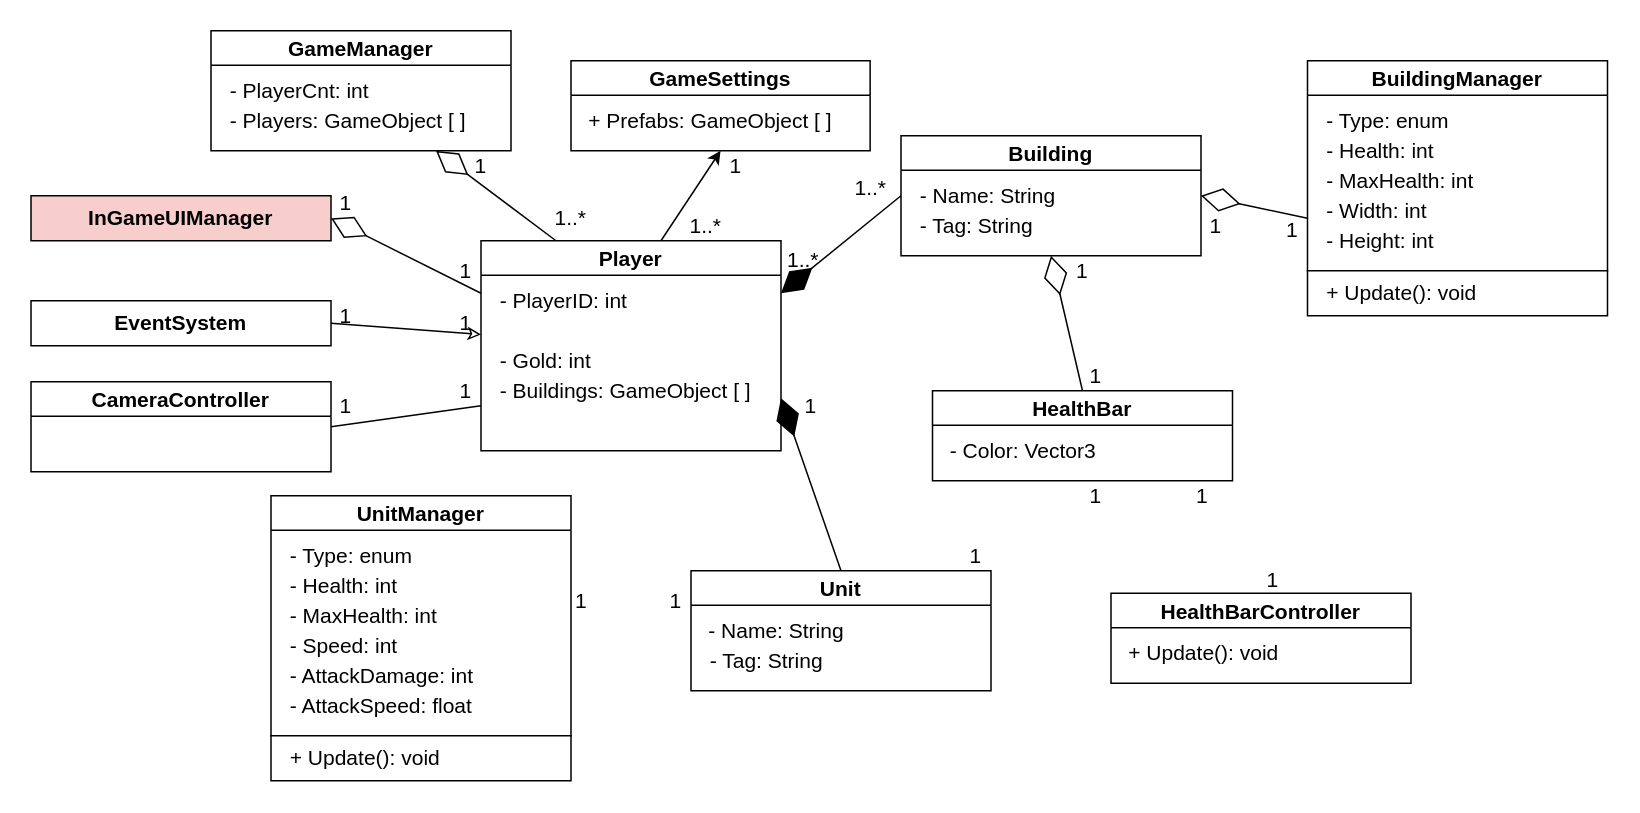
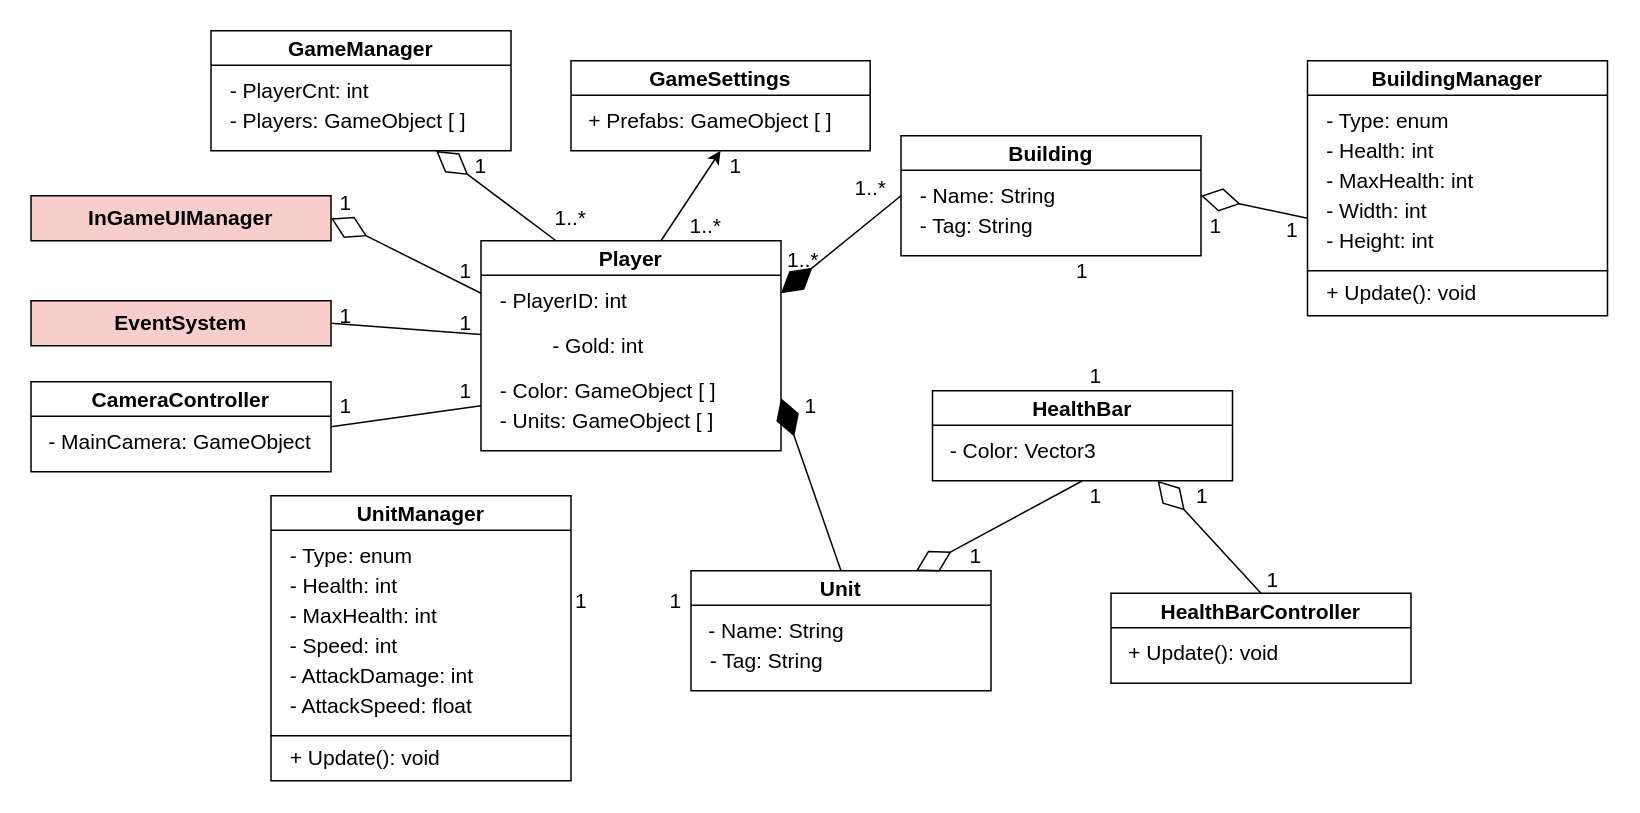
- <mxCell id="49" value="&lt;b&gt;EventSystem&lt;/b&gt;" style="rounded=0;whiteSpace=wrap;html=1;fontSize=14;align=center;" vertex="1" parent="1"><mxGeometry x="20.01" y="200" width="200" height="30" as="geometry" /></mxCell>
+ <mxCell id="49" value="&lt;b&gt;EventSystem&lt;/b&gt;" style="rounded=0;whiteSpace=wrap;html=1;fontSize=14;align=center;fillColor=#f8cecc;" vertex="1" parent="1"><mxGeometry x="20.01" y="200" width="200" height="30" as="geometry" /></mxCell>
- <mxCell id="48" style="edgeStyle=none;html=1;fontSize=14;endArrow=classic;endFill=0;exitX=1;exitY=0.5;exitDx=0;exitDy=0;" edge="1" parent="1" source="49" target="7"><mxGeometry relative="1" as="geometry"><mxPoint x="300" y="195" as="targetPoint" /><mxPoint x="230" y="175" as="sourcePoint" /></mxGeometry></mxCell>
+ <mxCell id="48" style="edgeStyle=none;html=1;fontSize=14;endArrow=none;endFill=0;exitX=1;exitY=0.5;exitDx=0;exitDy=0;" edge="1" parent="1" source="49" target="7"><mxGeometry relative="1" as="geometry"><mxPoint x="300" y="195" as="targetPoint" /><mxPoint x="230" y="175" as="sourcePoint" /></mxGeometry></mxCell>
- <mxCell id="25" value="" style="endArrow=diamondThin;endFill=0;endSize=24;html=1;fontSize=14;exitX=0.5;exitY=0;exitDx=0;exitDy=0;entryX=0.5;entryY=1;entryDx=0;entryDy=0;" edge="1" parent="18" source="23" target="20"><mxGeometry width="160" relative="1" as="geometry"><mxPoint x="330" y="150" as="sourcePoint" /><mxPoint x="231" y="170" as="targetPoint" /></mxGeometry></mxCell>
- <mxCell id="8" value="- Gold: int" style="text;html=1;align=left;verticalAlign=middle;resizable=0;points=[];autosize=1;strokeColor=none;fontSize=14;" vertex="1" parent="7"><mxGeometry x="10.526" y="70" width="80" height="20" as="geometry" /></mxCell>
+ <mxCell id="8" value="- Gold: int" style="text;html=1;align=left;verticalAlign=middle;resizable=0;points=[];autosize=1;strokeColor=none;fontSize=14;" vertex="1" parent="7"><mxGeometry x="45.526" y="60" width="80" height="20" as="geometry" /></mxCell>
- <mxCell id="9" value="- Buildings: GameObject [ ]" style="text;html=1;align=left;verticalAlign=middle;resizable=0;points=[];autosize=1;strokeColor=none;fontSize=14;" vertex="1" parent="7"><mxGeometry x="10.526" y="90" width="180" height="20" as="geometry" /></mxCell>
+ <mxCell id="9" value="- Color: GameObject [ ]" style="text;html=1;align=left;verticalAlign=middle;resizable=0;points=[];autosize=1;strokeColor=none;fontSize=14;" vertex="1" parent="7"><mxGeometry x="10.526" y="90" width="180" height="20" as="geometry" /></mxCell>
+ <mxCell id="10" value="- Units: GameObject [ ]" style="text;html=1;align=left;verticalAlign=middle;resizable=0;points=[];autosize=1;strokeColor=none;fontSize=14;" vertex="1" parent="7"><mxGeometry x="10.526" y="110" width="160" height="20" as="geometry" /></mxCell>
+ <mxCell id="17" value="- MainCamera: GameObject" style="text;html=1;align=left;verticalAlign=middle;resizable=0;points=[];autosize=1;strokeColor=none;fontSize=14;" vertex="1" parent="15"><mxGeometry x="10.006" y="30" width="190" height="20" as="geometry" /></mxCell>
+ <mxCell id="78" value="" style="endArrow=diamondThin;endFill=0;endSize=24;html=1;fontSize=14;exitX=0.5;exitY=1;exitDx=0;exitDy=0;entryX=0.75;entryY=0;entryDx=0;entryDy=0;" edge="1" parent="1" source="23" target="66"><mxGeometry width="160" relative="1" as="geometry"><mxPoint x="930" y="280" as="sourcePoint" /><mxPoint x="831" y="280" as="targetPoint" /></mxGeometry></mxCell>
+ <mxCell id="76" value="" style="endArrow=diamondThin;endFill=0;endSize=24;html=1;fontSize=14;exitX=0.5;exitY=0;exitDx=0;exitDy=0;entryX=0.75;entryY=1;entryDx=0;entryDy=0;" edge="1" parent="1" source="74" target="23"><mxGeometry width="160" relative="1" as="geometry"><mxPoint x="910" y="155" as="sourcePoint" /><mxPoint x="810" y="180" as="targetPoint" /></mxGeometry></mxCell>
